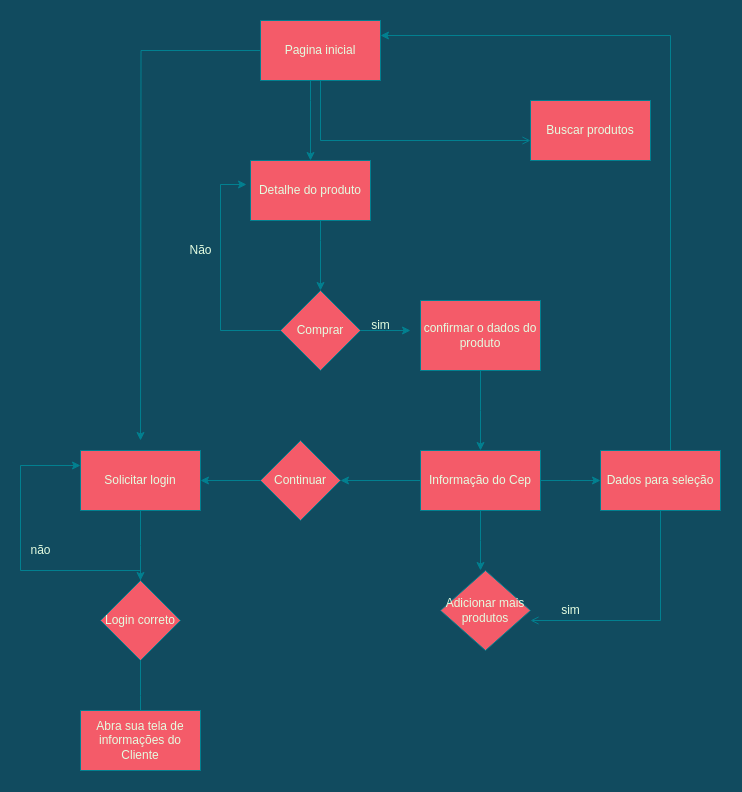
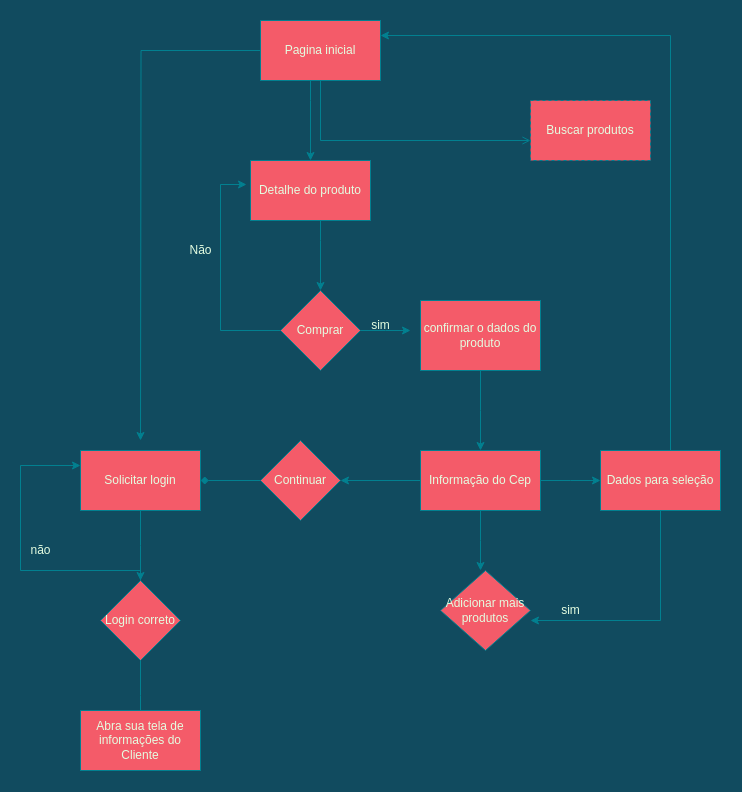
- <mxCell id="32" value="Buscar produtos" style="whiteSpace=wrap;html=1;fontColor=#E4FDE1;strokeColor=#028090;fillColor=#F45B69;" parent="1" vertex="1"><mxGeometry x="530" y="100" width="120" height="60" as="geometry" /></mxCell>
+ <mxCell id="32" value="Buscar produtos" style="whiteSpace=wrap;html=1;fontColor=#E4FDE1;strokeColor=#028090;fillColor=#F45B69;dashed=1;" parent="1" vertex="1"><mxGeometry x="530" y="100" width="120" height="60" as="geometry" /></mxCell>
- <mxCell id="18" style="edgeStyle=orthogonalEdgeStyle;rounded=0;orthogonalLoop=1;jettySize=auto;html=1;entryX=1;entryY=0.5;entryDx=0;entryDy=0;strokeColor=#028090;fontColor=#E4FDE1;labelBackgroundColor=#114B5F;" parent="1" source="19" target="21" edge="1"><mxGeometry relative="1" as="geometry"><mxPoint x="230" y="480" as="targetPoint" /><Array as="points" /></mxGeometry></mxCell>
+ <mxCell id="18" style="edgeStyle=orthogonalEdgeStyle;rounded=0;orthogonalLoop=1;jettySize=auto;html=1;entryX=1;entryY=0.5;entryDx=0;entryDy=0;strokeColor=#028090;fontColor=#E4FDE1;labelBackgroundColor=#114B5F;endArrow=diamond;" parent="1" source="19" target="21" edge="1"><mxGeometry relative="1" as="geometry"><mxPoint x="230" y="480" as="targetPoint" /><Array as="points" /></mxGeometry></mxCell>
- <mxCell id="28" style="edgeStyle=orthogonalEdgeStyle;rounded=0;orthogonalLoop=1;jettySize=auto;html=1;entryX=1;entryY=0.625;entryDx=0;entryDy=0;entryPerimeter=0;fontColor=#E4FDE1;strokeColor=#028090;fillColor=#F45B69;labelBackgroundColor=#114B5F;endArrow=open;" parent="1" source="29" target="30" edge="1"><mxGeometry relative="1" as="geometry"><Array as="points"><mxPoint x="660" y="620" /></Array></mxGeometry></mxCell>
+ <mxCell id="28" style="edgeStyle=orthogonalEdgeStyle;rounded=0;orthogonalLoop=1;jettySize=auto;html=1;entryX=1;entryY=0.625;entryDx=0;entryDy=0;entryPerimeter=0;fontColor=#E4FDE1;strokeColor=#028090;fillColor=#F45B69;labelBackgroundColor=#114B5F;" parent="1" source="29" target="30" edge="1"><mxGeometry relative="1" as="geometry"><Array as="points"><mxPoint x="660" y="620" /></Array></mxGeometry></mxCell>
